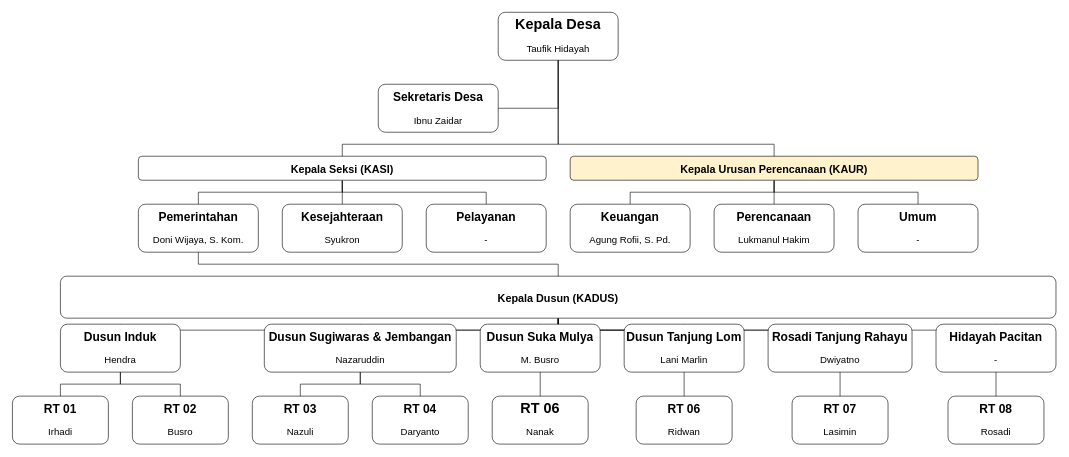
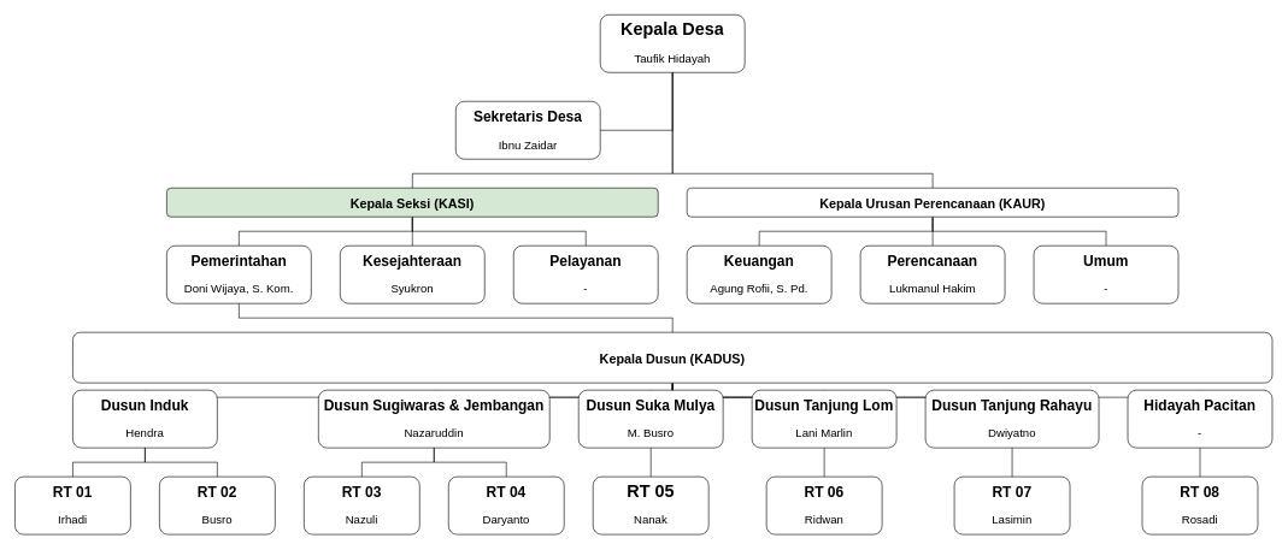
- <mxCell id="8" value="&lt;h1 style=&quot;border-color: var(--border-color);&quot;&gt;&lt;font style=&quot;font-size: 18px;&quot;&gt;Kepala Seksi (KASI)&lt;/font&gt;&lt;/h1&gt;" style="rounded=1;whiteSpace=wrap;html=1;align=center;" vertex="1" parent="1"><mxGeometry x="230" y="260" width="680" height="40" as="geometry" /></mxCell>
+ <mxCell id="8" value="&lt;h1 style=&quot;border-color: var(--border-color);&quot;&gt;&lt;font style=&quot;font-size: 18px;&quot;&gt;Kepala Seksi (KASI)&lt;/font&gt;&lt;/h1&gt;" style="rounded=1;whiteSpace=wrap;html=1;align=center;fillColor=#d5e8d4;" vertex="1" parent="1"><mxGeometry x="230" y="260" width="680" height="40" as="geometry" /></mxCell>
- <mxCell id="28" value="&lt;h1 style=&quot;border-color: var(--border-color);&quot;&gt;&lt;font style=&quot;border-color: var(--border-color); font-size: 18px;&quot;&gt;Kepala Urusan Perencanaan (KAUR)&lt;/font&gt;&lt;/h1&gt;" style="rounded=1;whiteSpace=wrap;html=1;align=center;fillColor=#fff2cc;" vertex="1" parent="1"><mxGeometry x="950" y="260" width="680" height="40" as="geometry" /></mxCell>
+ <mxCell id="28" value="&lt;h1 style=&quot;border-color: var(--border-color);&quot;&gt;&lt;font style=&quot;border-color: var(--border-color); font-size: 18px;&quot;&gt;Kepala Urusan Perencanaan (KAUR)&lt;/font&gt;&lt;/h1&gt;" style="rounded=1;whiteSpace=wrap;html=1;align=center;" vertex="1" parent="1"><mxGeometry x="950" y="260" width="680" height="40" as="geometry" /></mxCell>
- <mxCell id="52" value="&lt;h1 style=&quot;&quot;&gt;&lt;span style=&quot;font-size: 20px;&quot;&gt;Rosadi Tanjung Rahayu&lt;/span&gt;&lt;/h1&gt;&lt;p style=&quot;&quot;&gt;&lt;font style=&quot;font-size: 16px;&quot;&gt;Dwiyatno&lt;/font&gt;&lt;/p&gt;" style="text;html=1;strokeColor=none;fillColor=none;spacing=5;spacingTop=-20;whiteSpace=wrap;overflow=hidden;rounded=0;align=center;" vertex="1" parent="50"><mxGeometry width="240" height="80" as="geometry" /></mxCell>
+ <mxCell id="52" value="&lt;h1 style=&quot;&quot;&gt;&lt;span style=&quot;font-size: 20px;&quot;&gt;Dusun Tanjung Rahayu&lt;/span&gt;&lt;/h1&gt;&lt;p style=&quot;&quot;&gt;&lt;font style=&quot;font-size: 16px;&quot;&gt;Dwiyatno&lt;/font&gt;&lt;/p&gt;" style="text;html=1;strokeColor=none;fillColor=none;spacing=5;spacingTop=-20;whiteSpace=wrap;overflow=hidden;rounded=0;align=center;" vertex="1" parent="50"><mxGeometry width="240" height="80" as="geometry" /></mxCell>
- <mxCell id="64" value="&lt;h1 style=&quot;&quot;&gt;RT 06&lt;/h1&gt;&lt;p style=&quot;&quot;&gt;&lt;font style=&quot;font-size: 16px;&quot;&gt;Nanak&lt;/font&gt;&lt;/p&gt;" style="text;html=1;strokeColor=none;fillColor=none;spacing=5;spacingTop=-20;whiteSpace=wrap;overflow=hidden;rounded=0;align=center;" vertex="1" parent="62"><mxGeometry width="160" height="80" as="geometry" /></mxCell>
+ <mxCell id="64" value="&lt;h1 style=&quot;&quot;&gt;RT 05&lt;/h1&gt;&lt;p style=&quot;&quot;&gt;&lt;font style=&quot;font-size: 16px;&quot;&gt;Nanak&lt;/font&gt;&lt;/p&gt;" style="text;html=1;strokeColor=none;fillColor=none;spacing=5;spacingTop=-20;whiteSpace=wrap;overflow=hidden;rounded=0;align=center;" vertex="1" parent="62"><mxGeometry width="160" height="80" as="geometry" /></mxCell>
